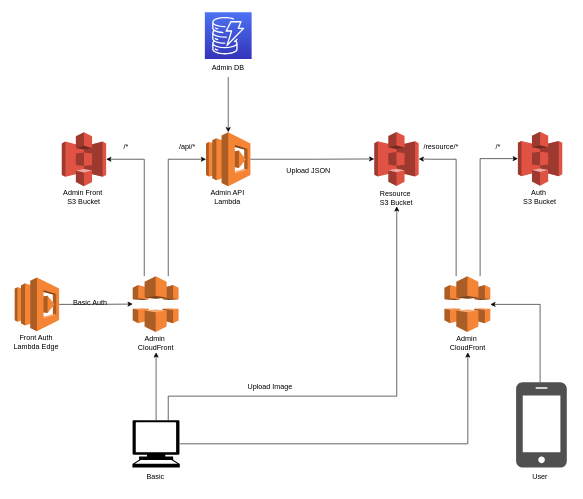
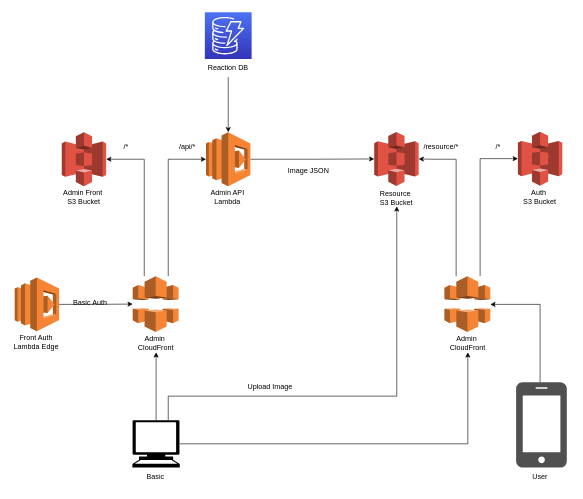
- <mxCell id="47" value="Admin DB" style="text;html=1;strokeColor=none;fillColor=none;align=center;verticalAlign=middle;whiteSpace=wrap;rounded=0;" vertex="1" parent="45"><mxGeometry y="78" width="80" height="30" as="geometry" /></mxCell>
+ <mxCell id="47" value="Reaction DB" style="text;html=1;strokeColor=none;fillColor=none;align=center;verticalAlign=middle;whiteSpace=wrap;rounded=0;" vertex="1" parent="45"><mxGeometry y="78" width="80" height="30" as="geometry" /></mxCell>
- <mxCell id="32" value="Upload JSON" style="text;html=1;strokeColor=none;fillColor=none;align=center;verticalAlign=middle;whiteSpace=wrap;rounded=0;" parent="1" vertex="1"><mxGeometry x="474" y="270" width="80" height="30" as="geometry" /></mxCell>
+ <mxCell id="32" value="Image JSON" style="text;html=1;strokeColor=none;fillColor=none;align=center;verticalAlign=middle;whiteSpace=wrap;rounded=0;" parent="1" vertex="1"><mxGeometry x="474" y="270" width="80" height="30" as="geometry" /></mxCell>
